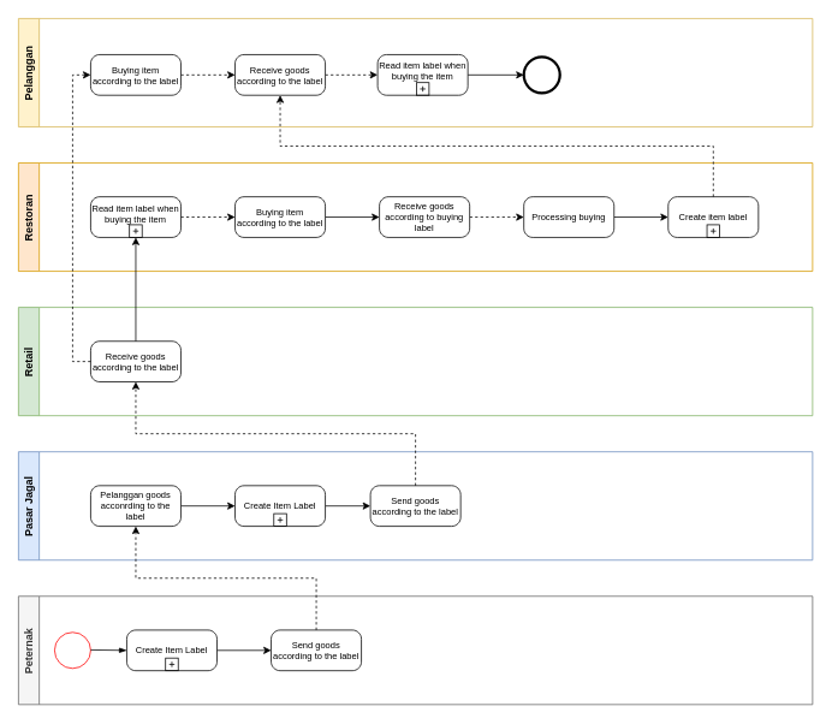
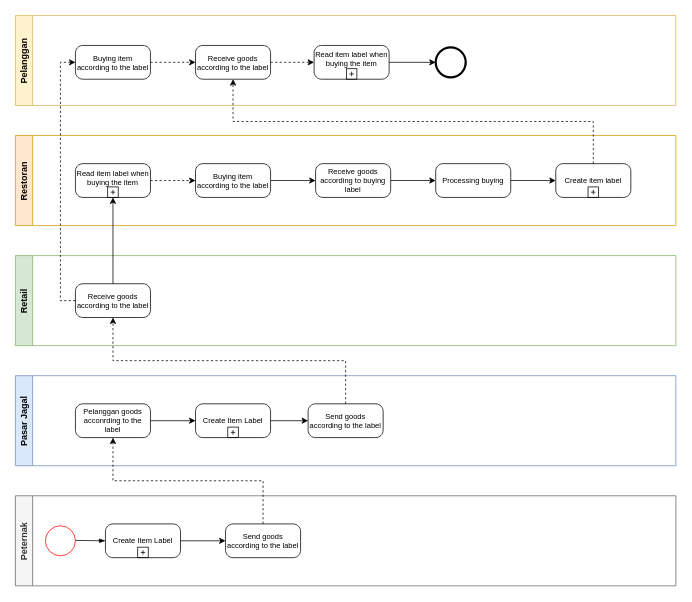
- <mxCell id="13" style="edgeStyle=orthogonalEdgeStyle;rounded=0;orthogonalLoop=1;jettySize=auto;html=1;exitX=1;exitY=0.5;exitDx=0;exitDy=0;exitPerimeter=0;entryX=0;entryY=0.5;entryDx=0;entryDy=0;entryPerimeter=0;dashed=1;" parent="10" source="14" target="16" edge="1"><mxGeometry relative="1" as="geometry" /></mxCell>
+ <mxCell id="13" style="edgeStyle=orthogonalEdgeStyle;rounded=0;orthogonalLoop=1;jettySize=auto;html=1;exitX=1;exitY=0.5;exitDx=0;exitDy=0;exitPerimeter=0;entryX=0;entryY=0.5;entryDx=0;entryDy=0;entryPerimeter=0;" parent="10" source="14" target="16" edge="1"><mxGeometry relative="1" as="geometry" /></mxCell>
